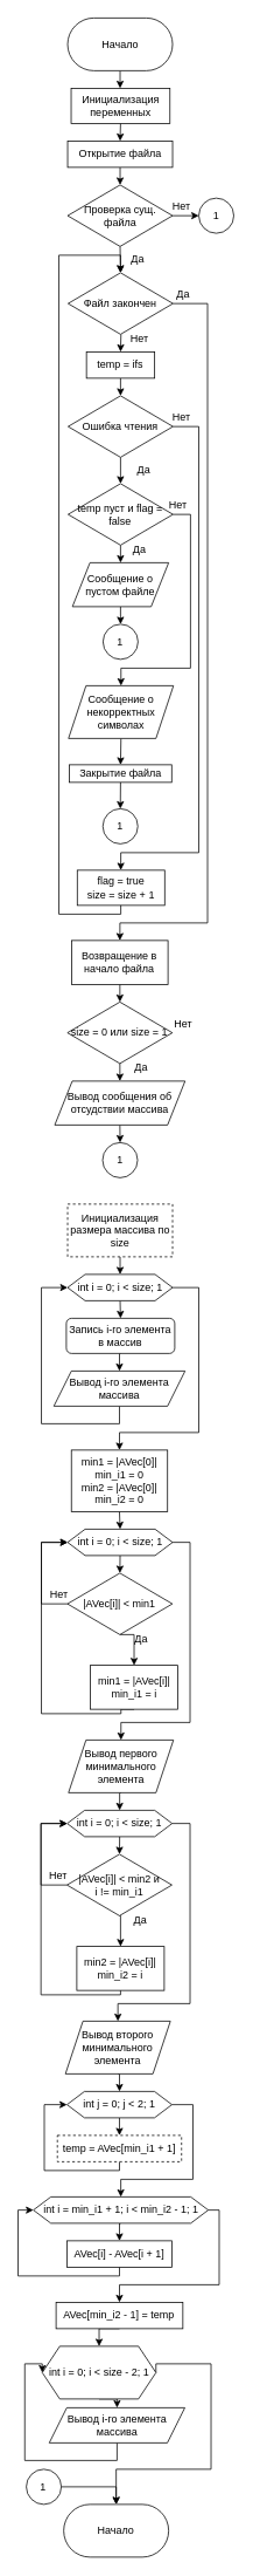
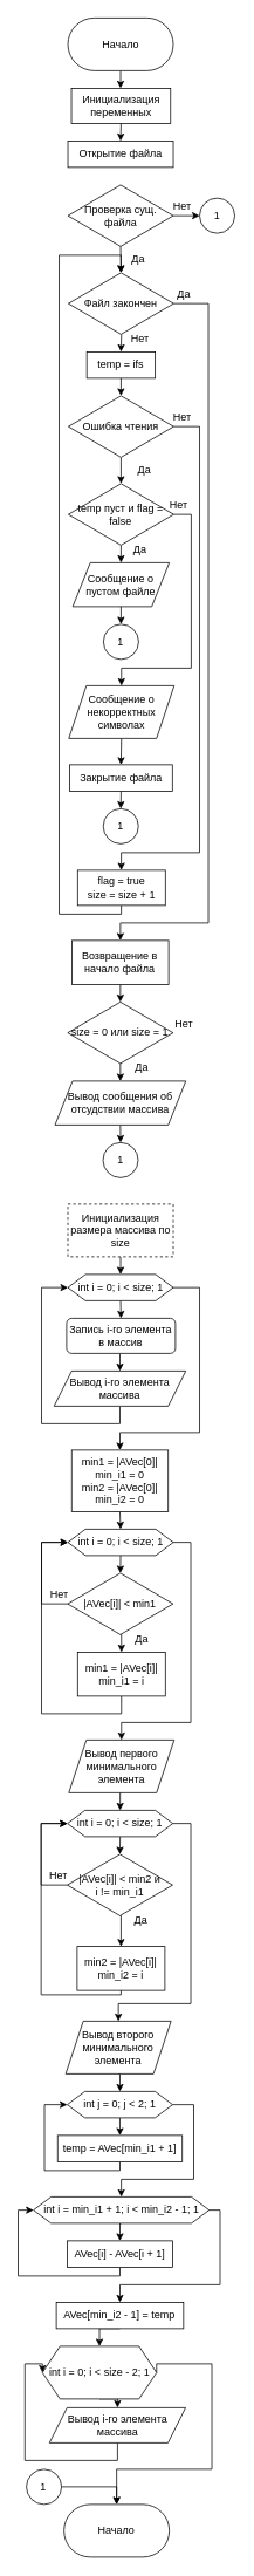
- <mxCell id="12" style="edgeStyle=orthogonalEdgeStyle;rounded=0;orthogonalLoop=1;jettySize=auto;html=1;exitX=0.5;exitY=1;exitDx=0;exitDy=0;entryX=0.5;entryY=0;entryDx=0;entryDy=0;" parent="1" source="13" target="6" edge="1"><mxGeometry relative="1" as="geometry" /></mxCell>
- <mxCell id="41" value="Закрытие файла" style="rounded=0;whiteSpace=wrap;html=1;" parent="1" vertex="1"><mxGeometry x="78.7" y="870" width="117" height="20" as="geometry" /></mxCell>
+ <mxCell id="41" value="Закрытие файла" style="rounded=0;whiteSpace=wrap;html=1;" parent="1" vertex="1"><mxGeometry x="78.7" y="870" width="117" height="30" as="geometry" /></mxCell>
- <mxCell id="68" value="&lt;div&gt;min1 = |AVec[i]|&lt;/div&gt;&lt;div&gt;&lt;span&gt;min_i1 = i&lt;/span&gt;&lt;/div&gt;" style="rounded=0;whiteSpace=wrap;html=1;" parent="1" vertex="1"><mxGeometry x="102.7" y="1895" width="100" height="50" as="geometry" /></mxCell>
+ <mxCell id="68" value="&lt;div&gt;min1 = |AVec[i]|&lt;/div&gt;&lt;div&gt;&lt;span&gt;min_i1 = i&lt;/span&gt;&lt;/div&gt;" style="rounded=0;whiteSpace=wrap;html=1;" parent="1" vertex="1"><mxGeometry x="87.7" y="1880" width="100" height="50" as="geometry" /></mxCell>
- <mxCell id="97" value="temp = AVec[min_i1 + 1]" style="rounded=0;whiteSpace=wrap;html=1;dashed=1;" vertex="1" parent="1"><mxGeometry x="64.97" y="2430" width="142" height="30" as="geometry" /></mxCell>
+ <mxCell id="97" value="temp = AVec[min_i1 + 1]" style="rounded=0;whiteSpace=wrap;html=1;" vertex="1" parent="1"><mxGeometry x="64.97" y="2430" width="142" height="30" as="geometry" /></mxCell>
